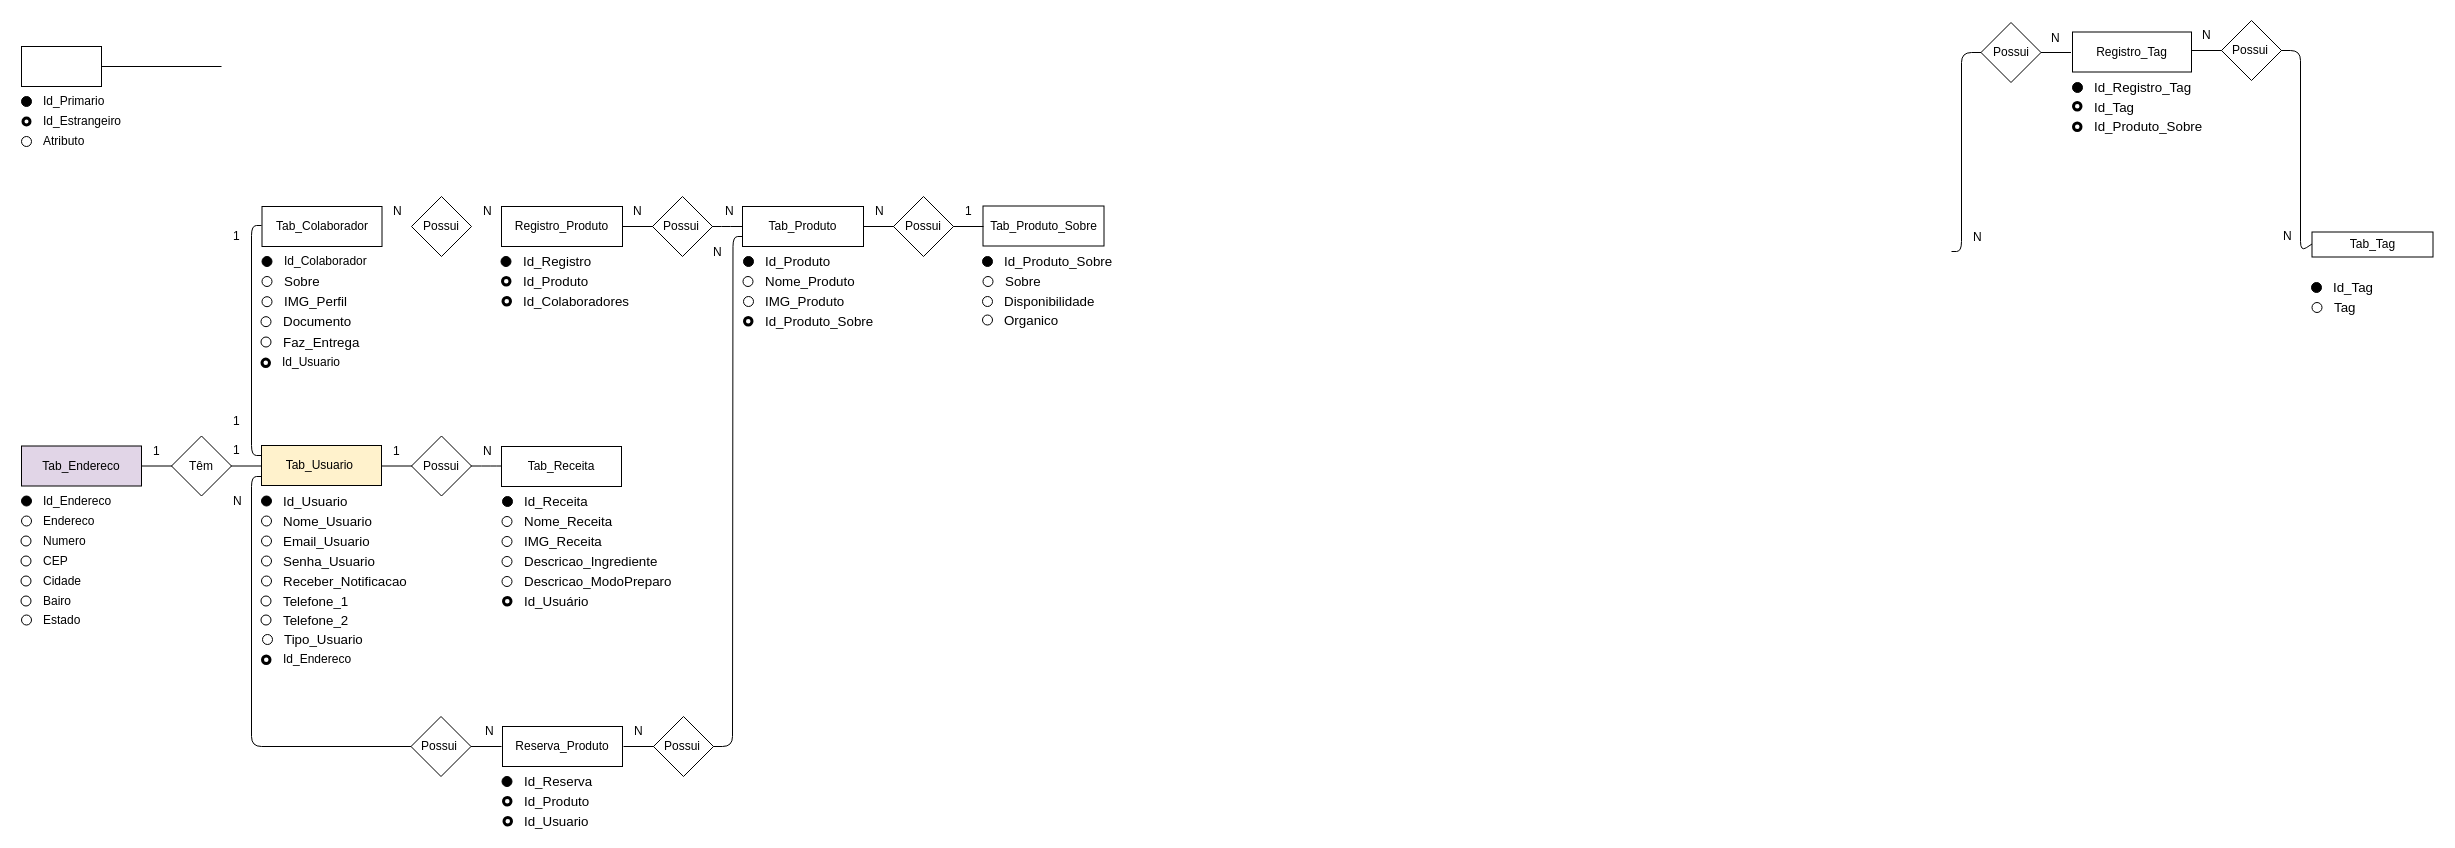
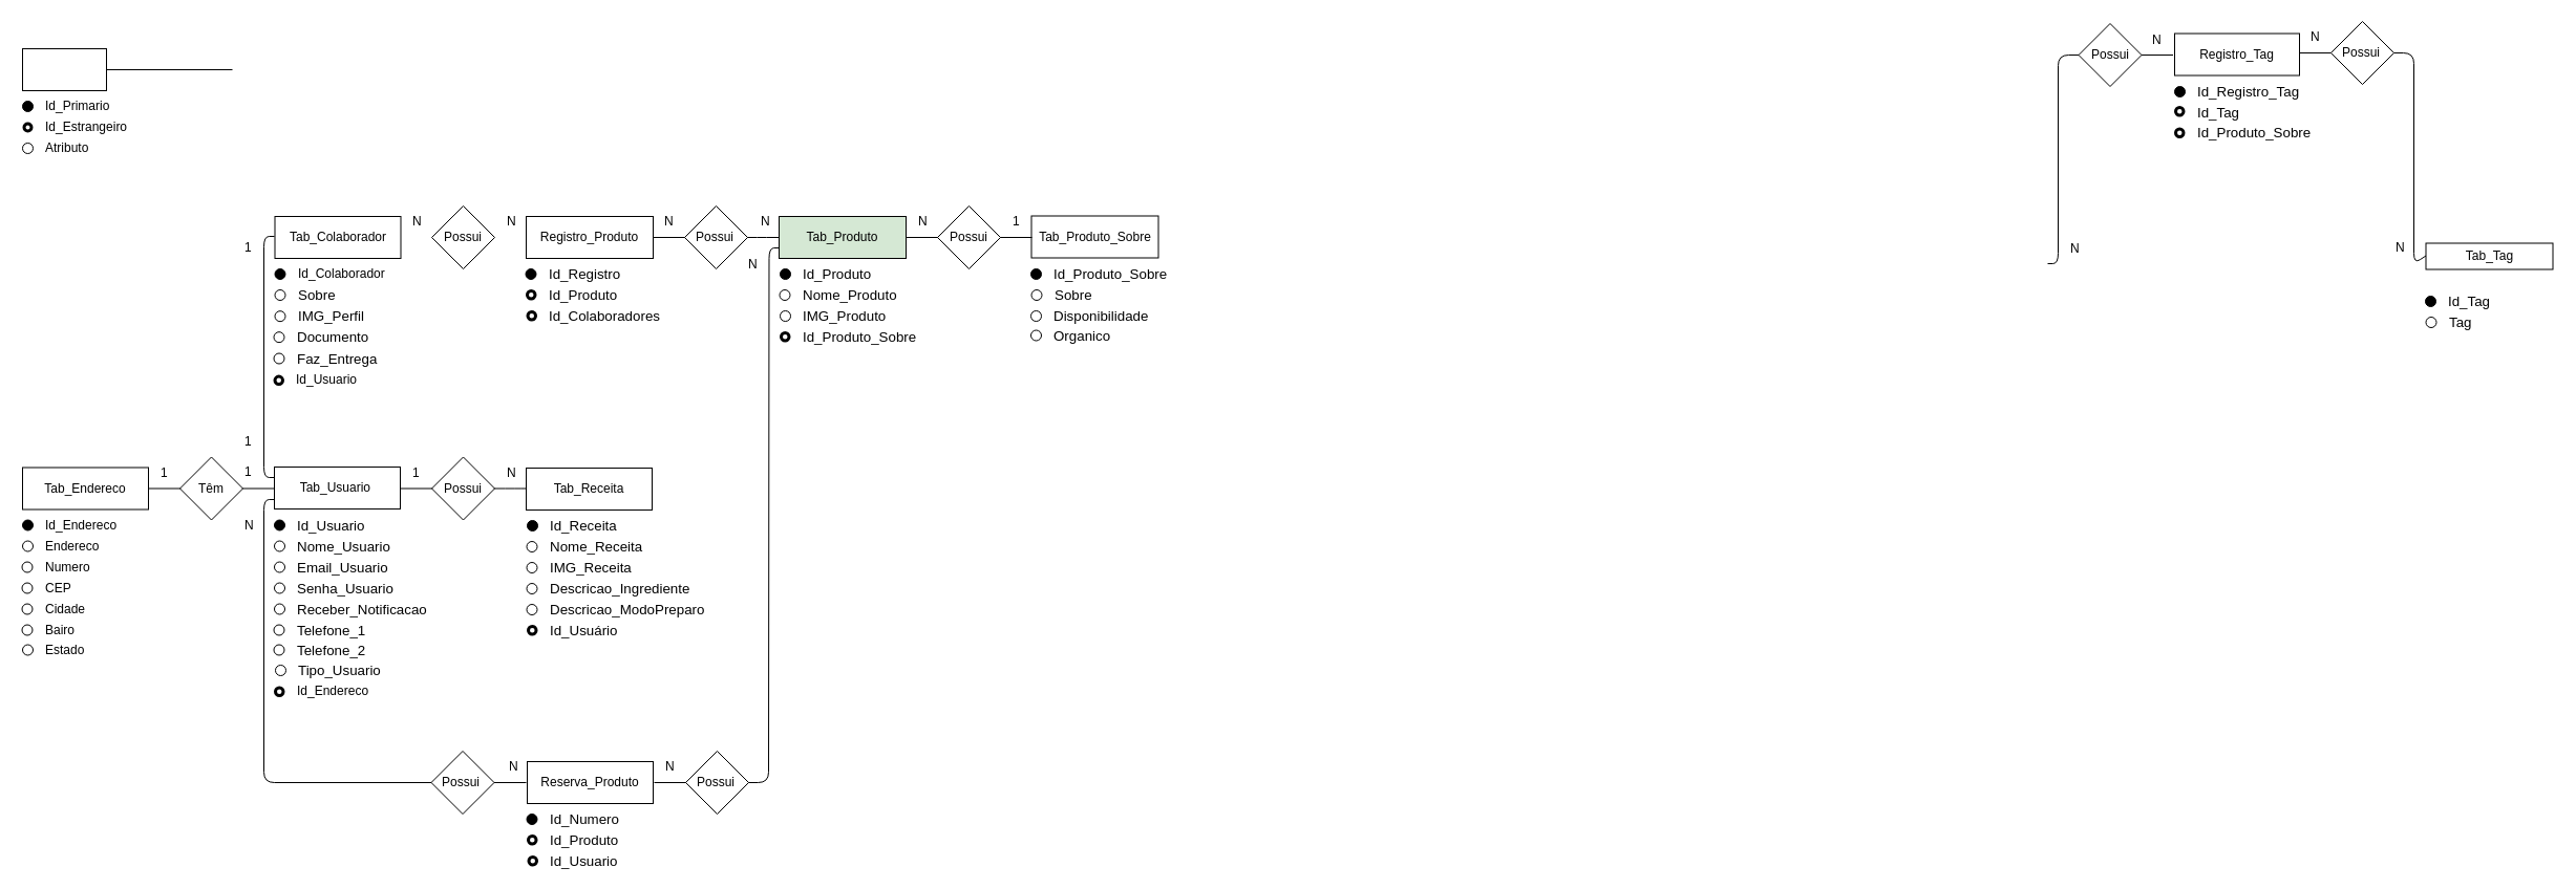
- <mxCell id="37" value="Tab_Produto" style="rounded=0;whiteSpace=wrap;html=1;" parent="1" vertex="1"><mxGeometry x="742" y="206" width="121" height="40" as="geometry" /></mxCell>
+ <mxCell id="37" value="Tab_Produto" style="rounded=0;whiteSpace=wrap;html=1;fillColor=#d5e8d4;" parent="1" vertex="1"><mxGeometry x="742" y="206" width="121" height="40" as="geometry" /></mxCell>
- <mxCell id="10" value="Tab_Endereco" style="rounded=0;whiteSpace=wrap;html=1;fillColor=#e1d5e7;" parent="1" vertex="1"><mxGeometry x="21" y="445.5" width="120" height="40" as="geometry" /></mxCell>
+ <mxCell id="10" value="Tab_Endereco" style="rounded=0;whiteSpace=wrap;html=1;" parent="1" vertex="1"><mxGeometry x="21" y="445.5" width="120" height="40" as="geometry" /></mxCell>
- <mxCell id="24" value="Tab_Usuario&amp;nbsp;" style="rounded=0;whiteSpace=wrap;html=1;fillColor=#fff2cc;" parent="1" vertex="1"><mxGeometry x="261" y="445" width="120" height="40" as="geometry" /></mxCell>
+ <mxCell id="24" value="Tab_Usuario&amp;nbsp;" style="rounded=0;whiteSpace=wrap;html=1;" parent="1" vertex="1"><mxGeometry x="261" y="445" width="120" height="40" as="geometry" /></mxCell>
- <mxCell id="151" value="&lt;span style=&quot;font-size: 10pt ; font-family: &amp;#34;arial&amp;#34;&quot;&gt;Id_Reserva&lt;/span&gt;" style="text;html=1;strokeColor=none;fillColor=none;align=left;verticalAlign=middle;whiteSpace=wrap;rounded=0;" vertex="1" parent="1"><mxGeometry x="521.5" y="776" width="40" height="10" as="geometry" /></mxCell>
+ <mxCell id="151" value="&lt;span style=&quot;font-size: 10pt ; font-family: &amp;#34;arial&amp;#34;&quot;&gt;Id_Numero&lt;/span&gt;" style="text;html=1;strokeColor=none;fillColor=none;align=left;verticalAlign=middle;whiteSpace=wrap;rounded=0;" vertex="1" parent="1"><mxGeometry x="521.5" y="776" width="40" height="10" as="geometry" /></mxCell>
